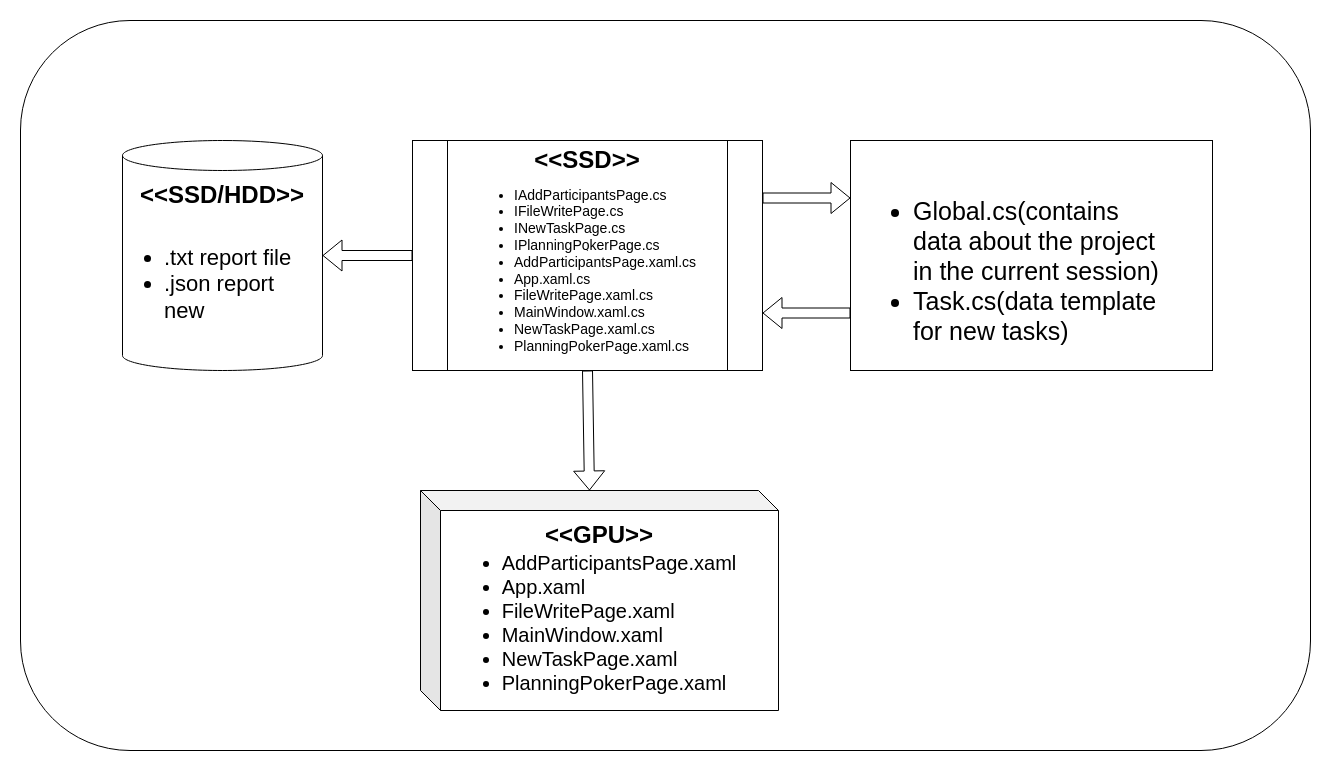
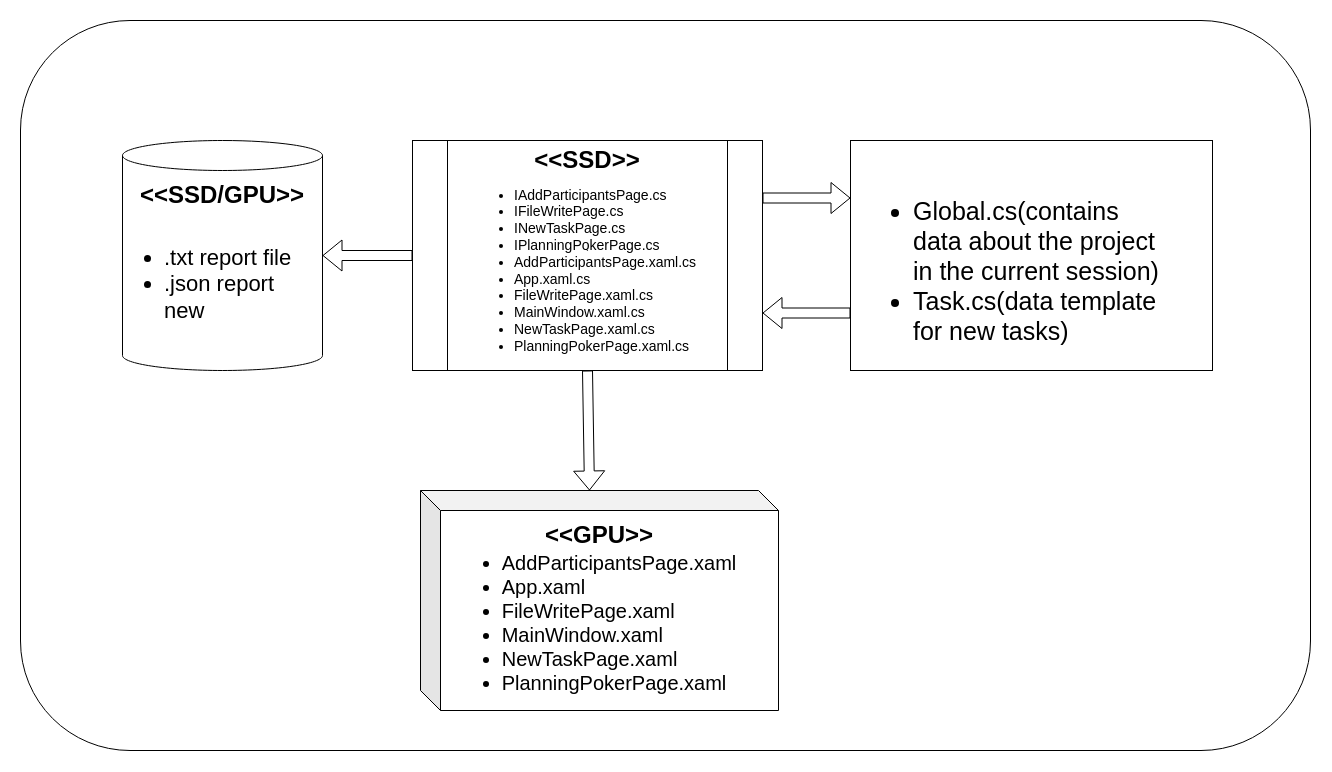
- <mxCell id="11" value="&lt;b&gt;&lt;font style=&quot;font-size: 24px;&quot;&gt;&amp;lt;&amp;lt;SSD/HDD&amp;gt;&amp;gt;&lt;/font&gt;&lt;/b&gt;" style="text;html=1;strokeColor=none;fillColor=none;align=center;verticalAlign=middle;whiteSpace=wrap;rounded=0;" vertex="1" parent="1"><mxGeometry x="137" y="160" width="170" height="70" as="geometry" /></mxCell>
+ <mxCell id="11" value="&lt;b&gt;&lt;font style=&quot;font-size: 24px;&quot;&gt;&amp;lt;&amp;lt;SSD/GPU&amp;gt;&amp;gt;&lt;/font&gt;&lt;/b&gt;" style="text;html=1;strokeColor=none;fillColor=none;align=center;verticalAlign=middle;whiteSpace=wrap;rounded=0;" vertex="1" parent="1"><mxGeometry x="137" y="160" width="170" height="70" as="geometry" /></mxCell>
